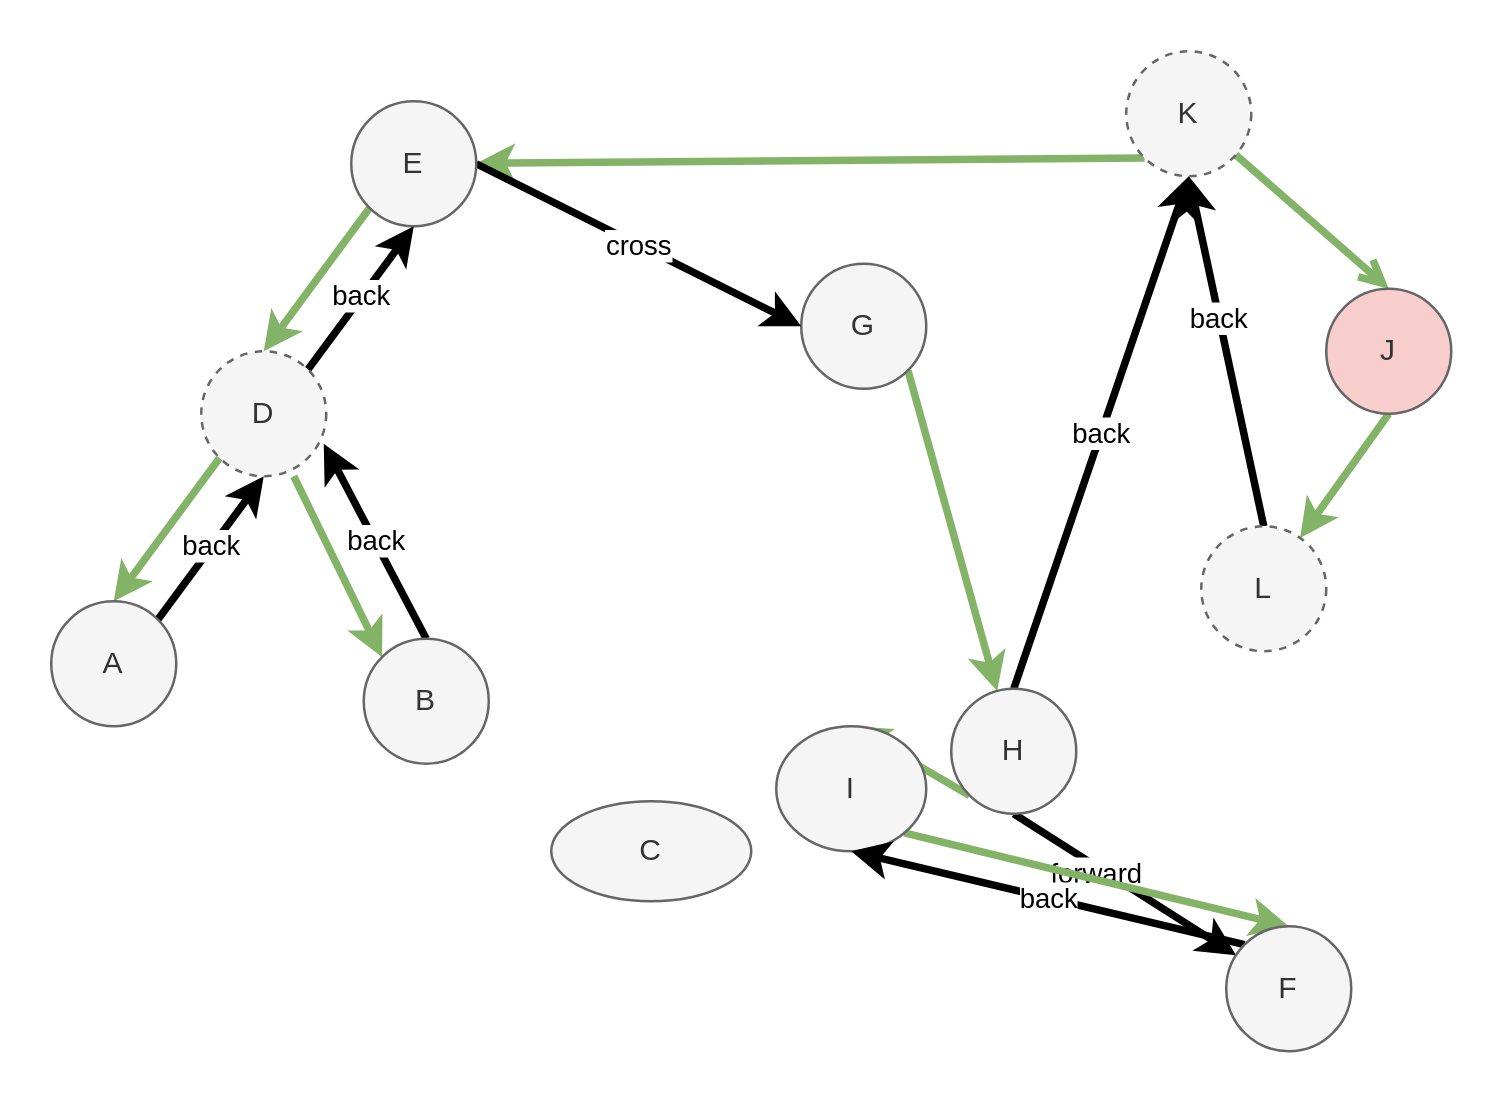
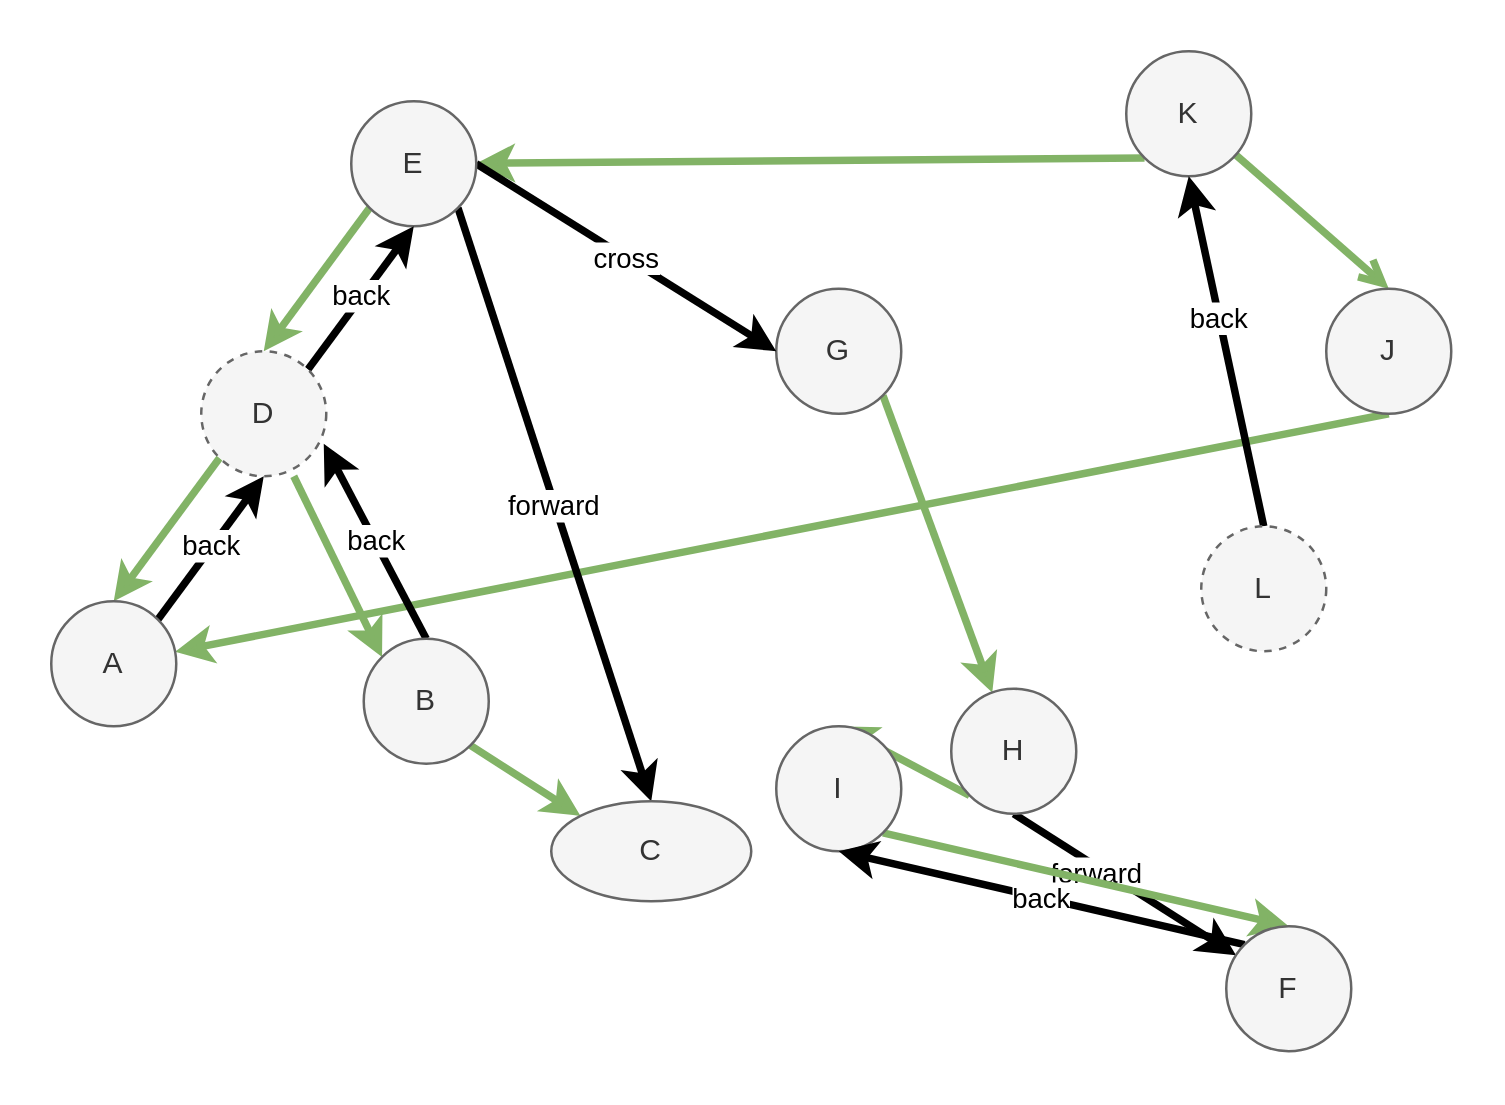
- <mxCell id="4" value="K" style="ellipse;whiteSpace=wrap;html=1;fillColor=#f5f5f5;strokeColor=#666666;fontColor=#333333;dashed=1;" vertex="1" parent="1"><mxGeometry x="450" y="20" width="50" height="50" as="geometry" /></mxCell>
+ <mxCell id="4" value="K" style="ellipse;whiteSpace=wrap;html=1;fillColor=#f5f5f5;strokeColor=#666666;fontColor=#333333;" vertex="1" parent="1"><mxGeometry x="450" y="20" width="50" height="50" as="geometry" /></mxCell>
- <mxCell id="16" value="back" style="edgeStyle=none;rounded=0;orthogonalLoop=1;jettySize=auto;html=1;exitX=0.5;exitY=0;exitDx=0;exitDy=0;entryX=0.5;entryY=1;entryDx=0;entryDy=0;strokeWidth=3;" edge="1" parent="1" source="17" target="4"><mxGeometry relative="1" as="geometry" /></mxCell>
- <mxCell id="12" value="G" style="ellipse;whiteSpace=wrap;html=1;fillColor=#f5f5f5;strokeColor=#666666;fontColor=#333333;" vertex="1" parent="1"><mxGeometry x="320" y="105" width="50" height="50" as="geometry" /></mxCell>
+ <mxCell id="12" value="G" style="ellipse;whiteSpace=wrap;html=1;fillColor=#f5f5f5;strokeColor=#666666;fontColor=#333333;" vertex="1" parent="1"><mxGeometry x="310" y="115" width="50" height="50" as="geometry" /></mxCell>
+ <mxCell id="24" value="forward" style="edgeStyle=none;rounded=0;orthogonalLoop=1;jettySize=auto;html=1;exitX=1;exitY=1;exitDx=0;exitDy=0;entryX=0.5;entryY=0;entryDx=0;entryDy=0;strokeWidth=3;" edge="1" parent="1" source="25" target="33"><mxGeometry relative="1" as="geometry" /></mxCell>
- <mxCell id="6" value="J" style="ellipse;whiteSpace=wrap;html=1;fillColor=#f8cecc;strokeColor=#666666;fontColor=#333333;" vertex="1" parent="1"><mxGeometry x="530" y="115" width="50" height="50" as="geometry" /></mxCell>
+ <mxCell id="6" value="J" style="ellipse;whiteSpace=wrap;html=1;fillColor=#f5f5f5;strokeColor=#666666;fontColor=#333333;" vertex="1" parent="1"><mxGeometry x="530" y="115" width="50" height="50" as="geometry" /></mxCell>
- <mxCell id="5" style="edgeStyle=none;rounded=0;orthogonalLoop=1;jettySize=auto;html=1;exitX=0.5;exitY=1;exitDx=0;exitDy=0;strokeWidth=3;fillColor=#d5e8d4;strokeColor=#82b366;" edge="1" parent="1" source="6" target="9"><mxGeometry relative="1" as="geometry" /></mxCell>
+ <mxCell id="5" style="edgeStyle=none;rounded=0;orthogonalLoop=1;jettySize=auto;html=1;exitX=0.5;exitY=1;exitDx=0;exitDy=0;strokeWidth=3;fillColor=#d5e8d4;strokeColor=#82b366;" edge="1" parent="1" source="6" target="35"><mxGeometry relative="1" as="geometry" /></mxCell>
+ <mxCell id="31" style="edgeStyle=none;rounded=0;orthogonalLoop=1;jettySize=auto;html=1;exitX=1;exitY=1;exitDx=0;exitDy=0;entryX=0;entryY=0;entryDx=0;entryDy=0;strokeWidth=3;fillColor=#d5e8d4;strokeColor=#82b366;" edge="1" parent="1" source="32" target="33"><mxGeometry relative="1" as="geometry" /></mxCell>
- <mxCell id="19" value="I" style="ellipse;whiteSpace=wrap;html=1;fillColor=#f5f5f5;strokeColor=#666666;fontColor=#333333;" vertex="1" parent="1"><mxGeometry x="310" y="290" width="60" height="50" as="geometry" /></mxCell>
+ <mxCell id="19" value="I" style="ellipse;whiteSpace=wrap;html=1;fillColor=#f5f5f5;strokeColor=#666666;fontColor=#333333;" vertex="1" parent="1"><mxGeometry x="310" y="290" width="50" height="50" as="geometry" /></mxCell>
